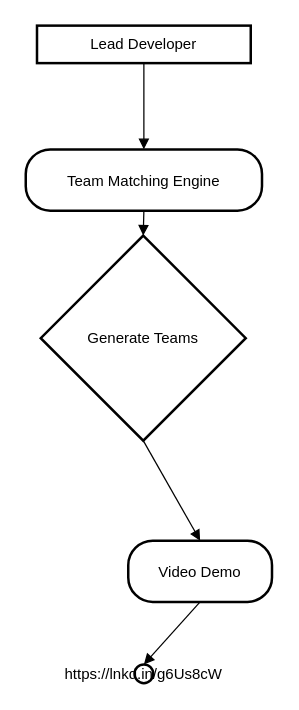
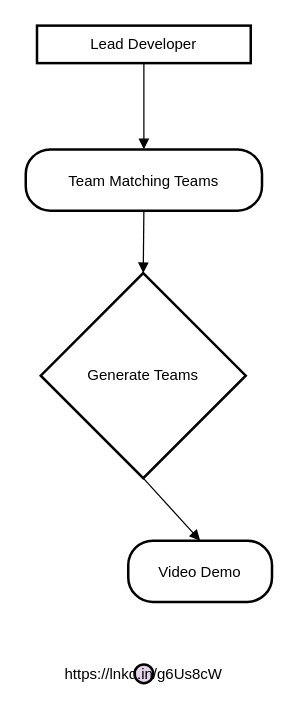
- <mxCell id="3" value="Team Matching Engine" style="rounded=1;arcSize=40;strokeWidth=2" vertex="1" parent="1"><mxGeometry x="20" y="119" width="189" height="49" as="geometry" /></mxCell>
+ <mxCell id="3" value="Team Matching Teams" style="rounded=1;arcSize=40;strokeWidth=2" vertex="1" parent="1"><mxGeometry x="20" y="119" width="189" height="49" as="geometry" /></mxCell>
- <mxCell id="4" value="Generate Teams" style="rhombus;strokeWidth=2;whiteSpace=wrap;" vertex="1" parent="1"><mxGeometry x="32" y="188" width="164" height="164" as="geometry" /></mxCell>
+ <mxCell id="4" value="Generate Teams" style="rhombus;strokeWidth=2;whiteSpace=wrap;" vertex="1" parent="1"><mxGeometry x="32" y="218" width="164" height="164" as="geometry" /></mxCell>
- <mxCell id="10" value="" style="curved=1;startArrow=none;endArrow=block;exitX=0.5;exitY=1.01;entryX=0.49;entryY=0.03;" edge="1" parent="1" source="5" target="6"><mxGeometry relative="1" as="geometry"><Array as="points" /></mxGeometry></mxCell>
- <mxCell id="6" value="https://lnkd.in/g6Us8cW" style="ellipse;aspect=fixed;strokeWidth=2;whiteSpace=wrap;" vertex="1" parent="1"><mxGeometry x="107" y="531" width="15" height="15" as="geometry" /></mxCell>
+ <mxCell id="6" value="https://lnkd.in/g6Us8cW" style="ellipse;aspect=fixed;strokeWidth=2;whiteSpace=wrap;fillColor=#e1d5e7;" vertex="1" parent="1"><mxGeometry x="107" y="531" width="15" height="15" as="geometry" /></mxCell>
